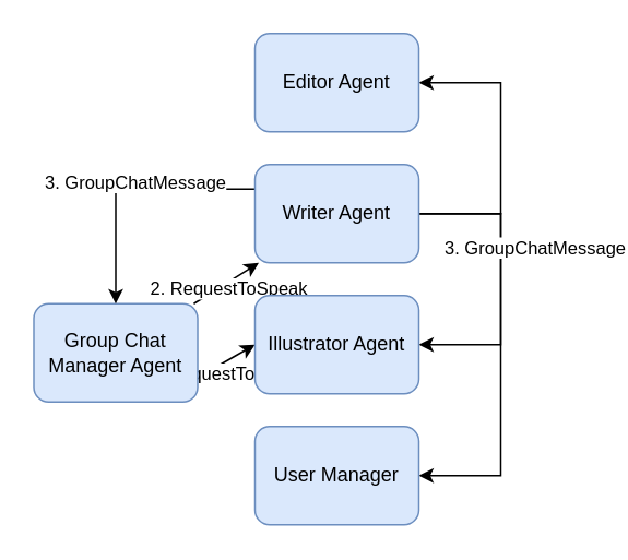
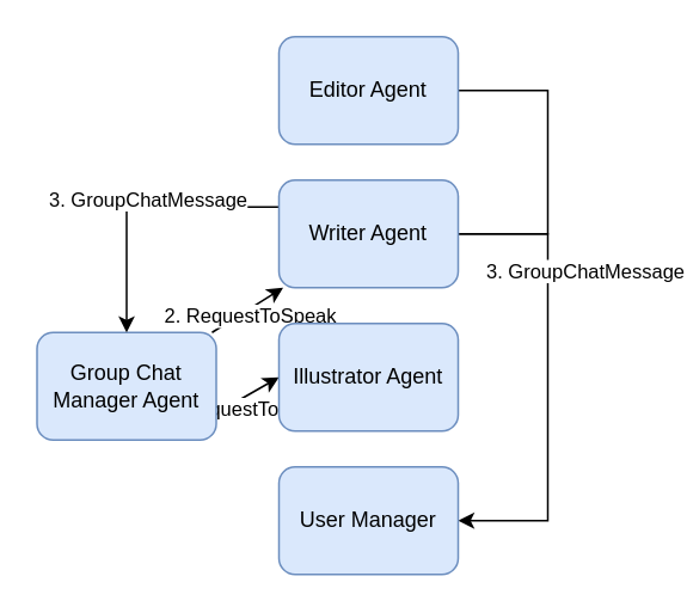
- <mxCell id="9" style="edgeStyle=orthogonalEdgeStyle;rounded=0;orthogonalLoop=1;jettySize=auto;html=1;exitX=1;exitY=0.5;exitDx=0;exitDy=0;entryX=1;entryY=0.5;entryDx=0;entryDy=0;" edge="1" parent="1" source="13" target="14"><mxGeometry relative="1" as="geometry"><Array as="points"><mxPoint x="305" y="130" /><mxPoint x="305" y="50" /></Array></mxGeometry></mxCell>
+ <mxCell id="9" style="edgeStyle=orthogonalEdgeStyle;rounded=0;orthogonalLoop=1;jettySize=auto;html=1;exitX=1;exitY=0.5;exitDx=0;exitDy=0;entryX=1;entryY=0.5;entryDx=0;entryDy=0;endArrow=none;" edge="1" parent="1" source="13" target="14"><mxGeometry relative="1" as="geometry"><Array as="points"><mxPoint x="305" y="130" /><mxPoint x="305" y="50" /></Array></mxGeometry></mxCell>
- <mxCell id="7" style="edgeStyle=orthogonalEdgeStyle;rounded=0;orthogonalLoop=1;jettySize=auto;html=1;exitX=1;exitY=0.5;exitDx=0;exitDy=0;entryX=1;entryY=0.5;entryDx=0;entryDy=0;" edge="1" parent="1" source="13" target="16"><mxGeometry relative="1" as="geometry"><Array as="points"><mxPoint x="305" y="130" /><mxPoint x="305" y="210" /></Array></mxGeometry></mxCell>
